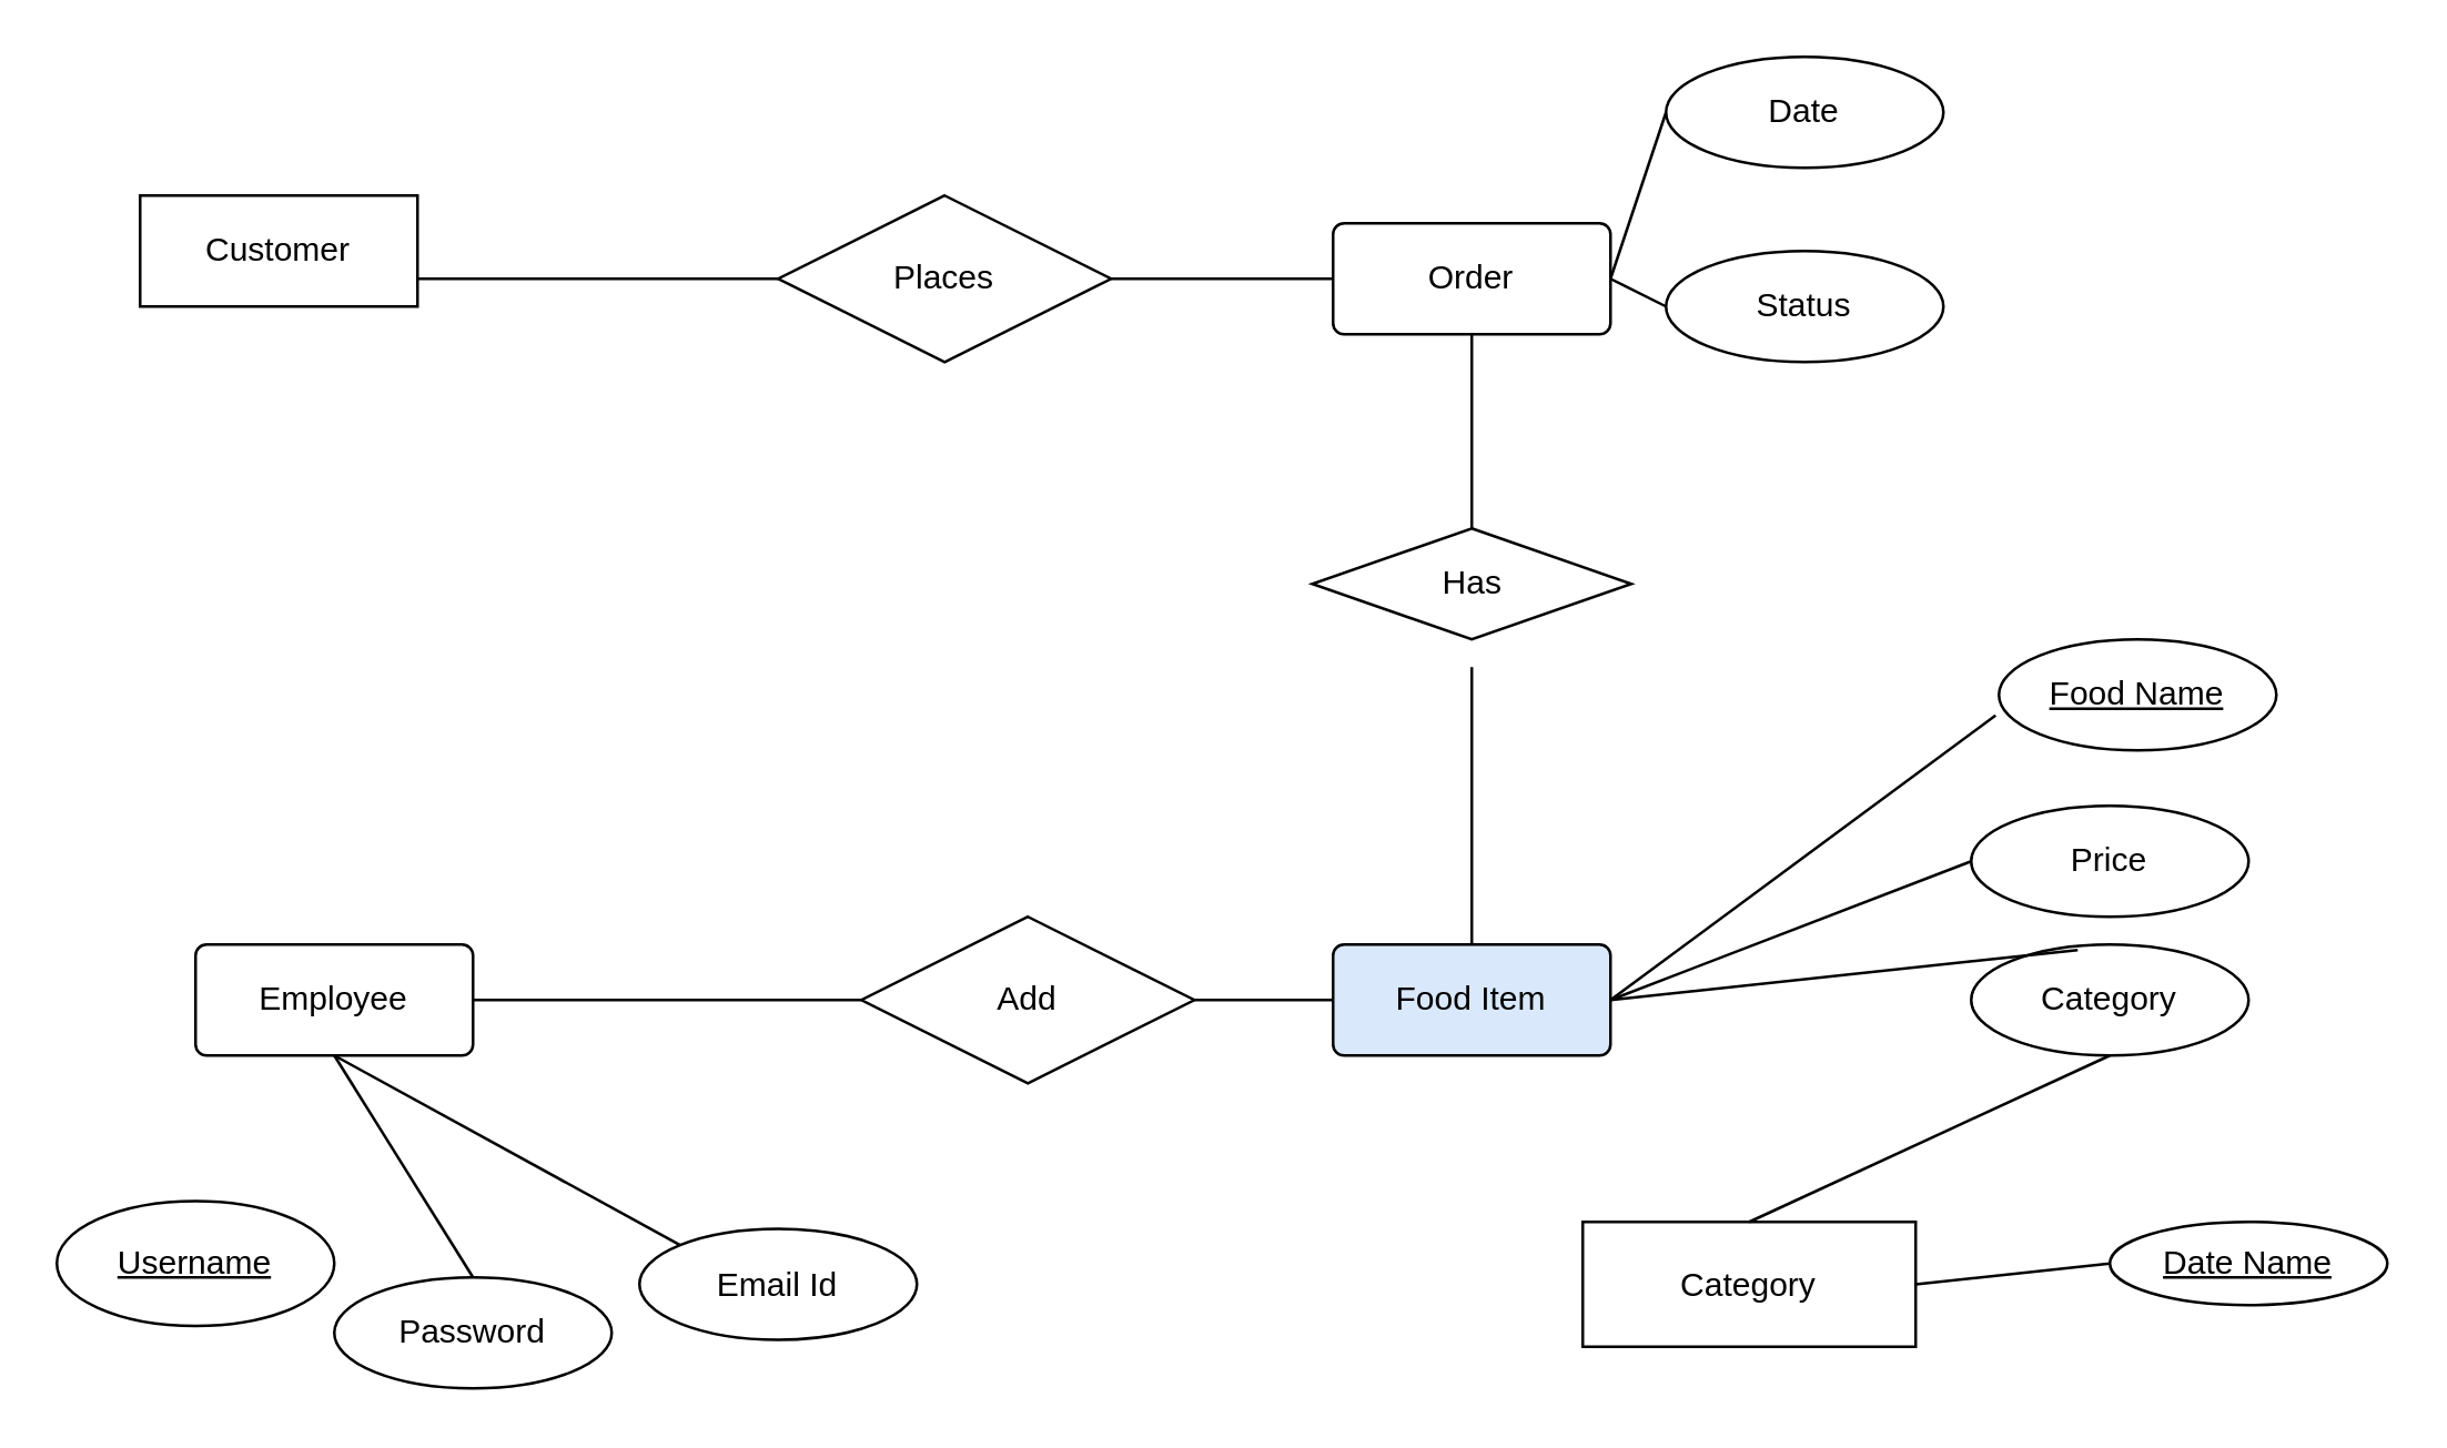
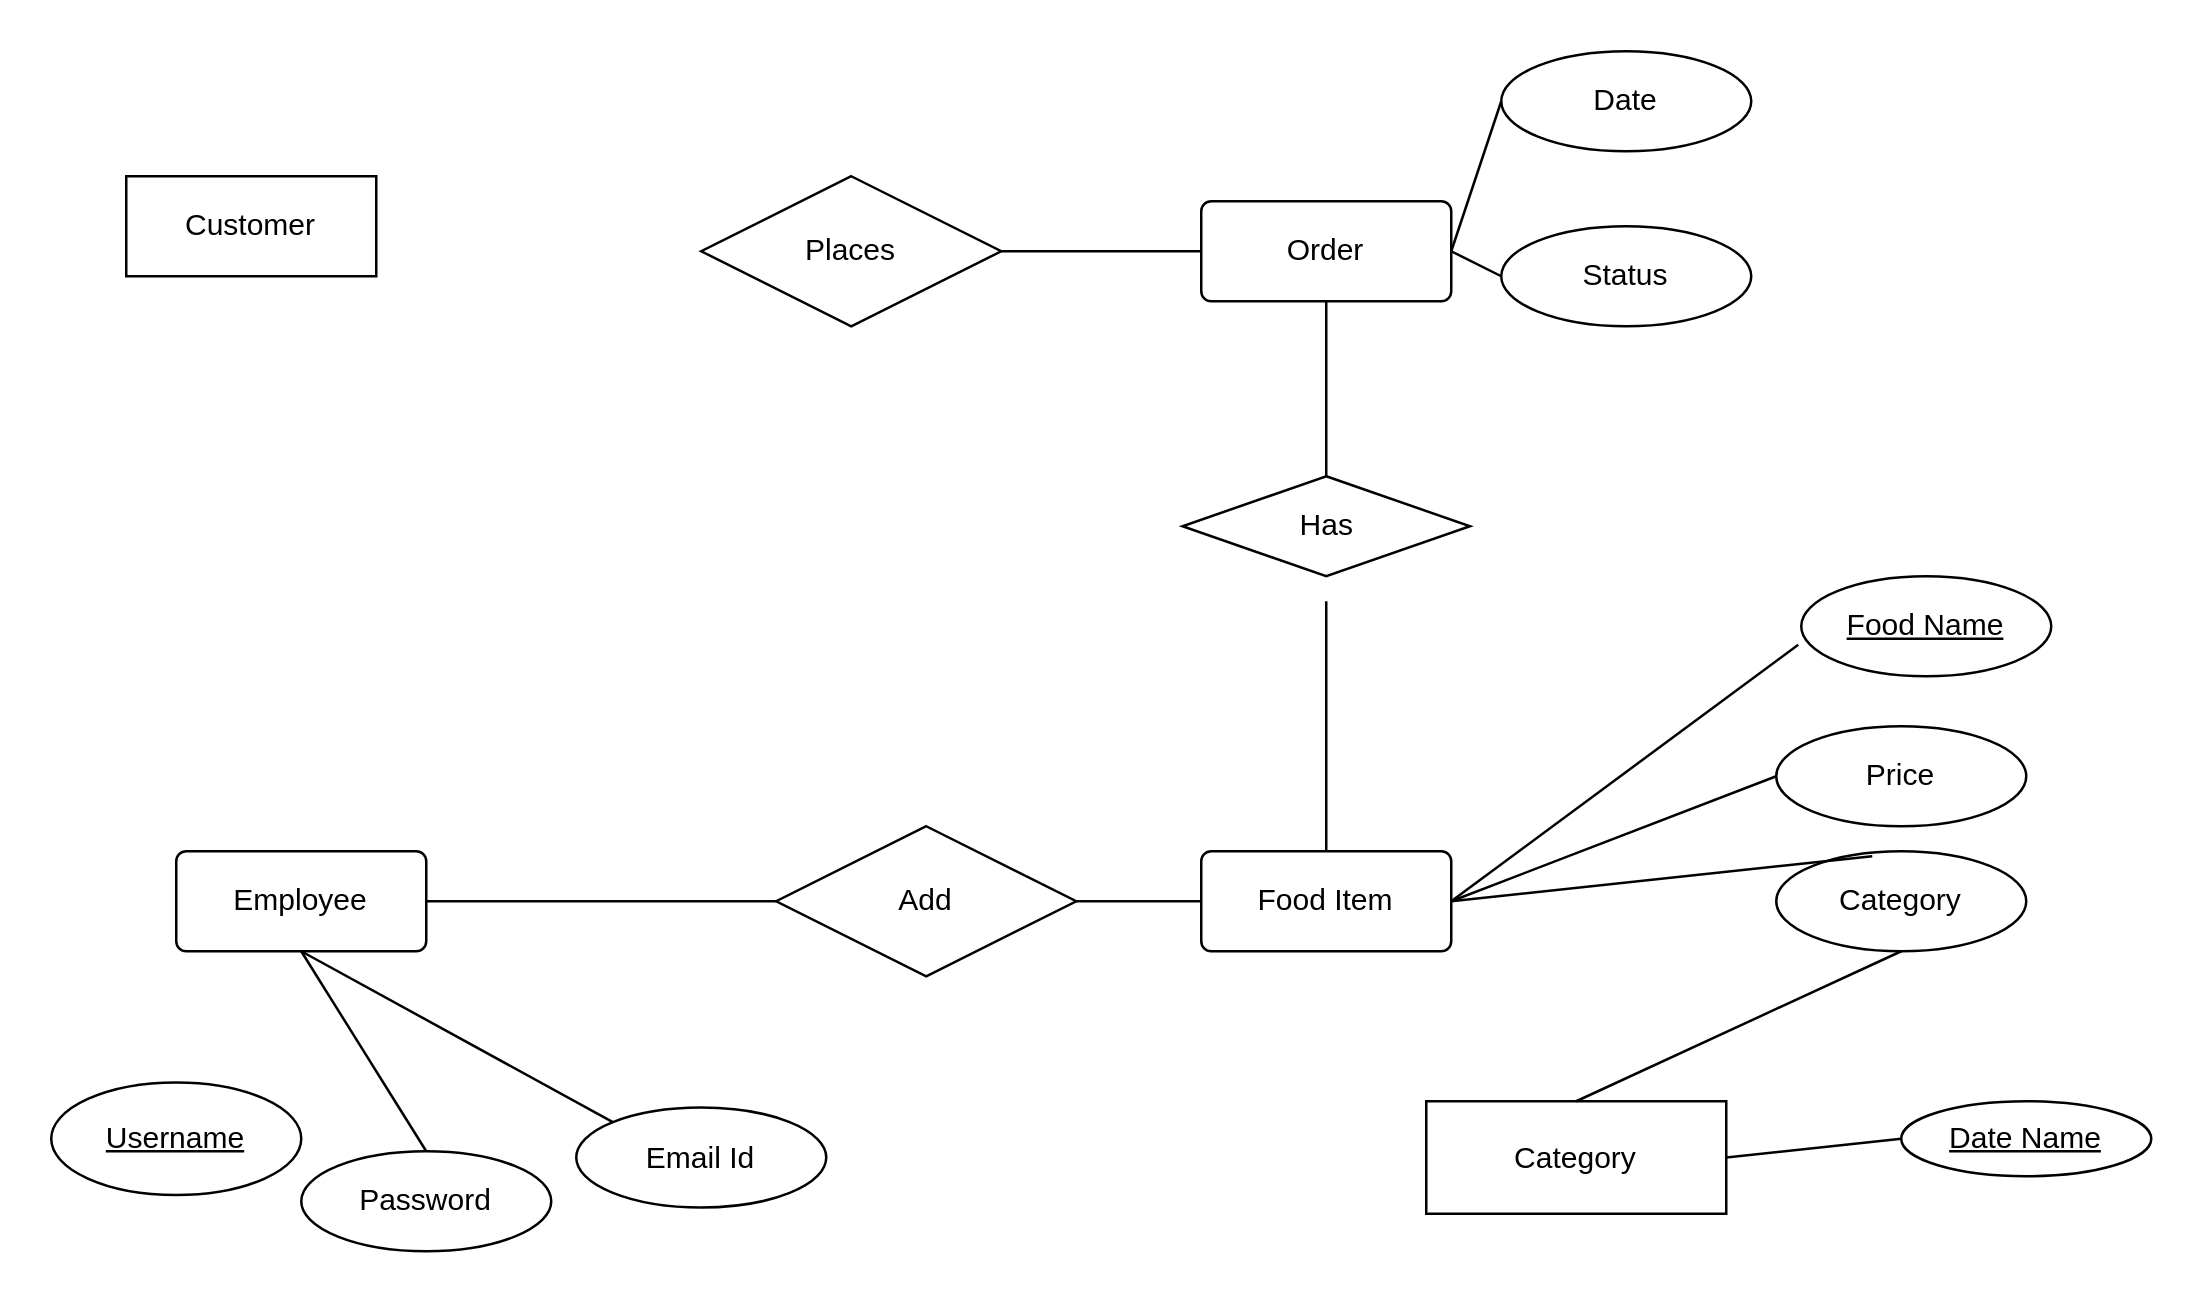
- <mxCell id="28" value="" style="endArrow=none;html=1;rounded=0;entryX=1;entryY=0.75;entryDx=0;entryDy=0;exitX=0;exitY=0.5;exitDx=0;exitDy=0;" edge="1" parent="1" source="19" target="2"><mxGeometry relative="1" as="geometry"><mxPoint x="600" y="350" as="sourcePoint" /><mxPoint x="470" y="350" as="targetPoint" /></mxGeometry></mxCell>
- <mxCell id="4" value="Food Item" style="rounded=1;arcSize=10;whiteSpace=wrap;html=1;align=center;fillColor=#dae8fc;" vertex="1" parent="1"><mxGeometry x="480" y="340" width="100" height="40" as="geometry" /></mxCell>
+ <mxCell id="4" value="Food Item" style="rounded=1;arcSize=10;whiteSpace=wrap;html=1;align=center;" vertex="1" parent="1"><mxGeometry x="480" y="340" width="100" height="40" as="geometry" /></mxCell>
